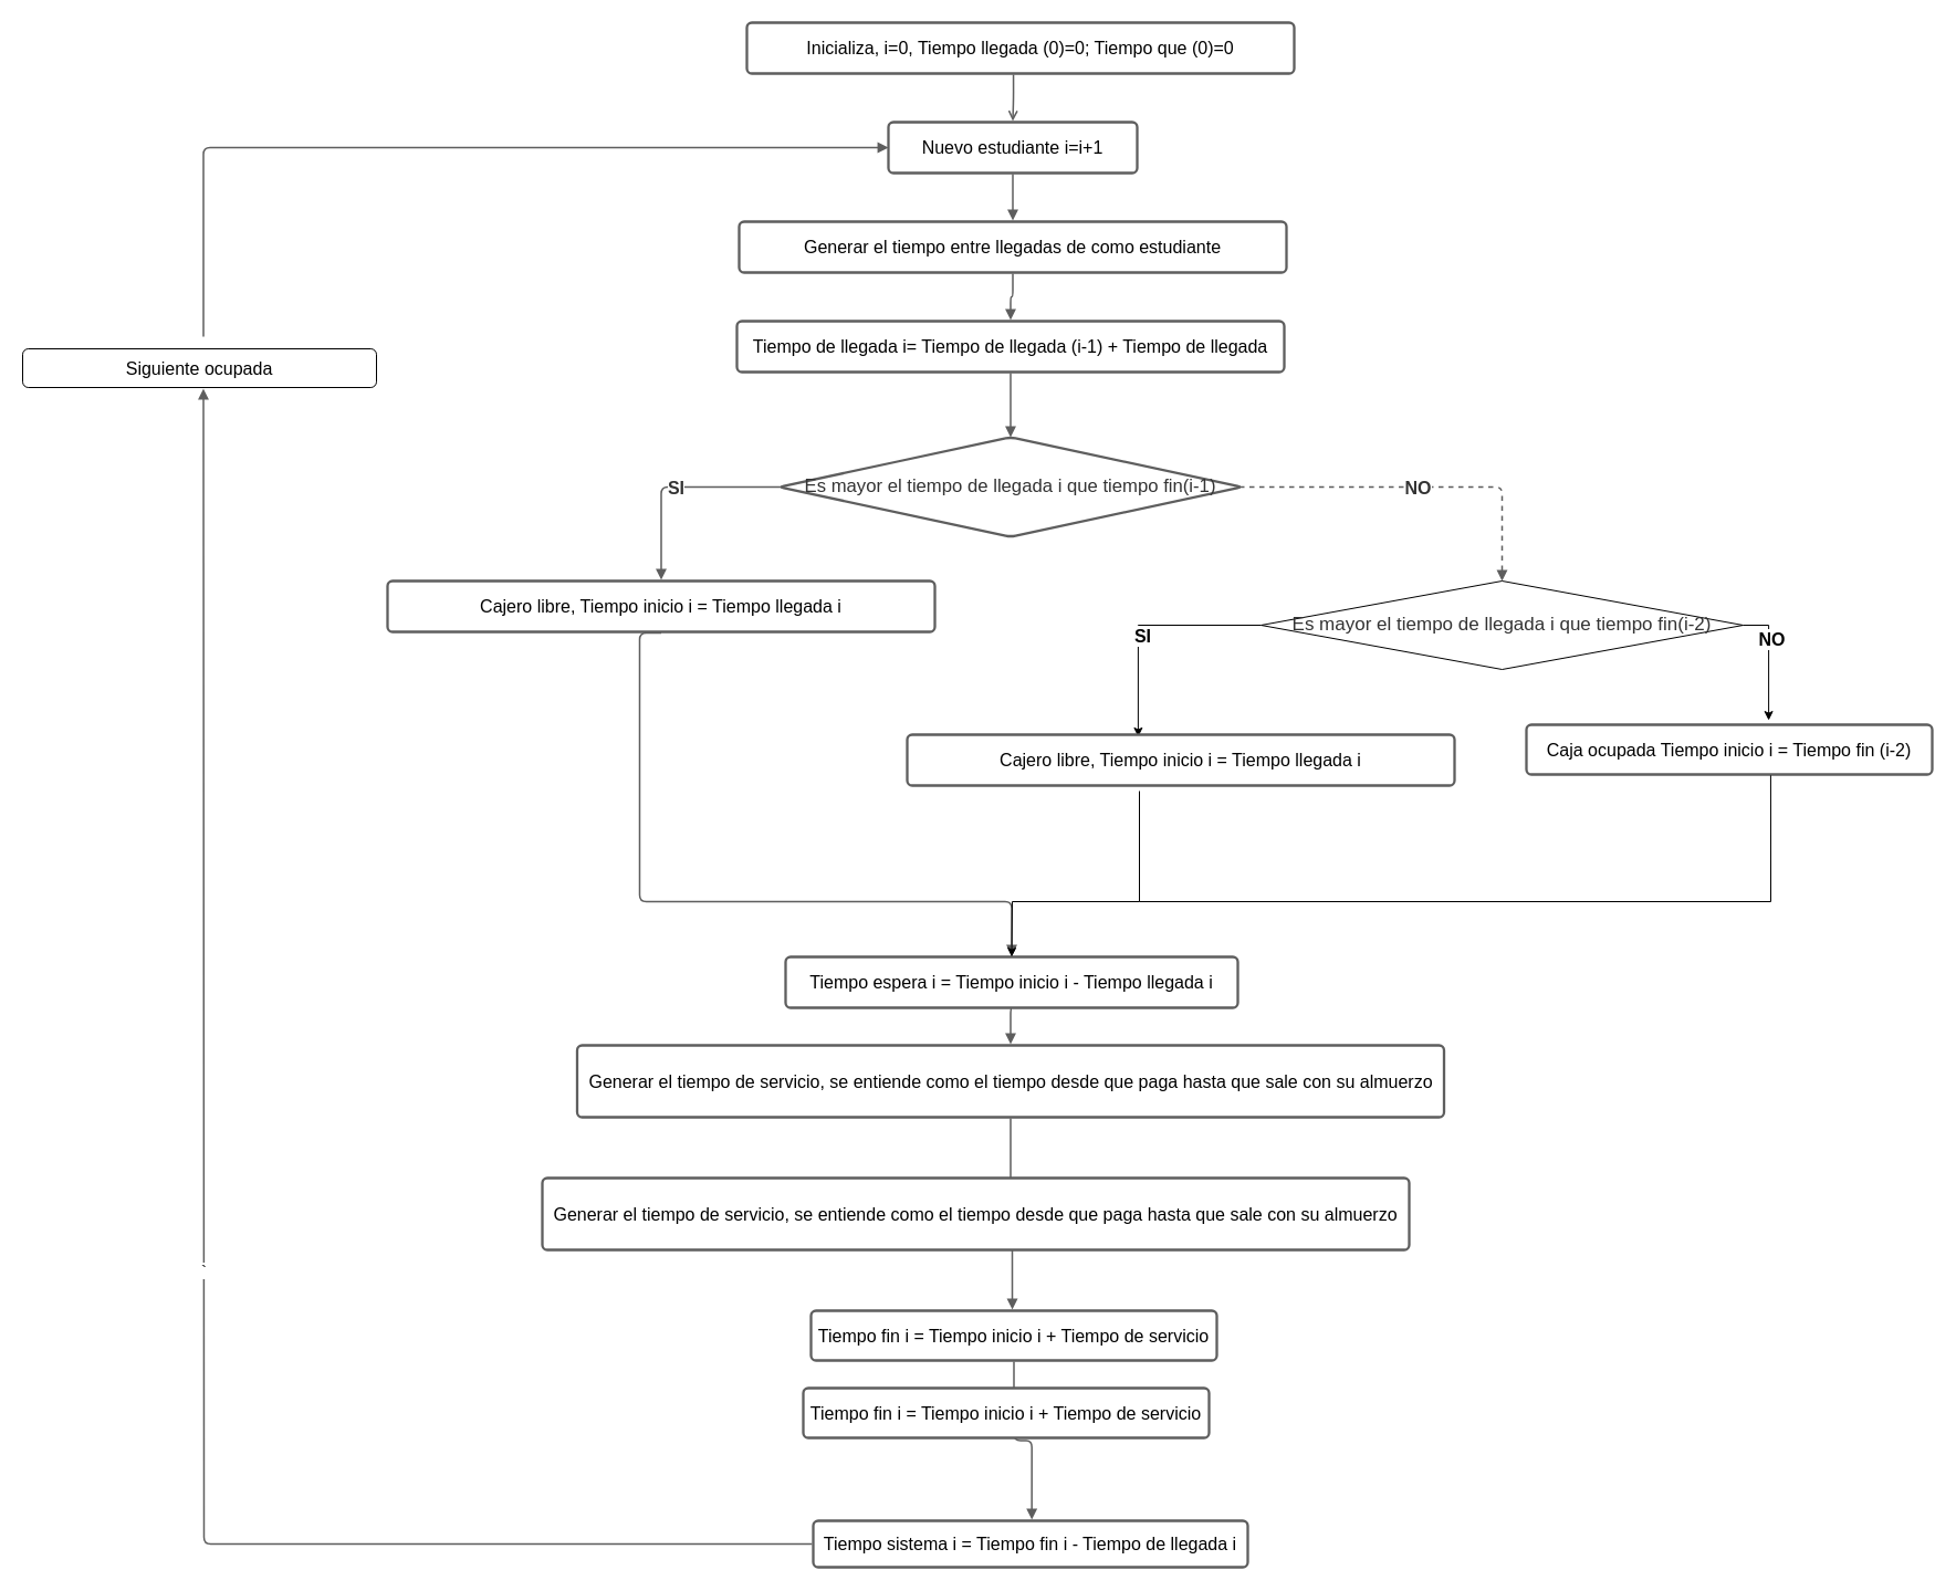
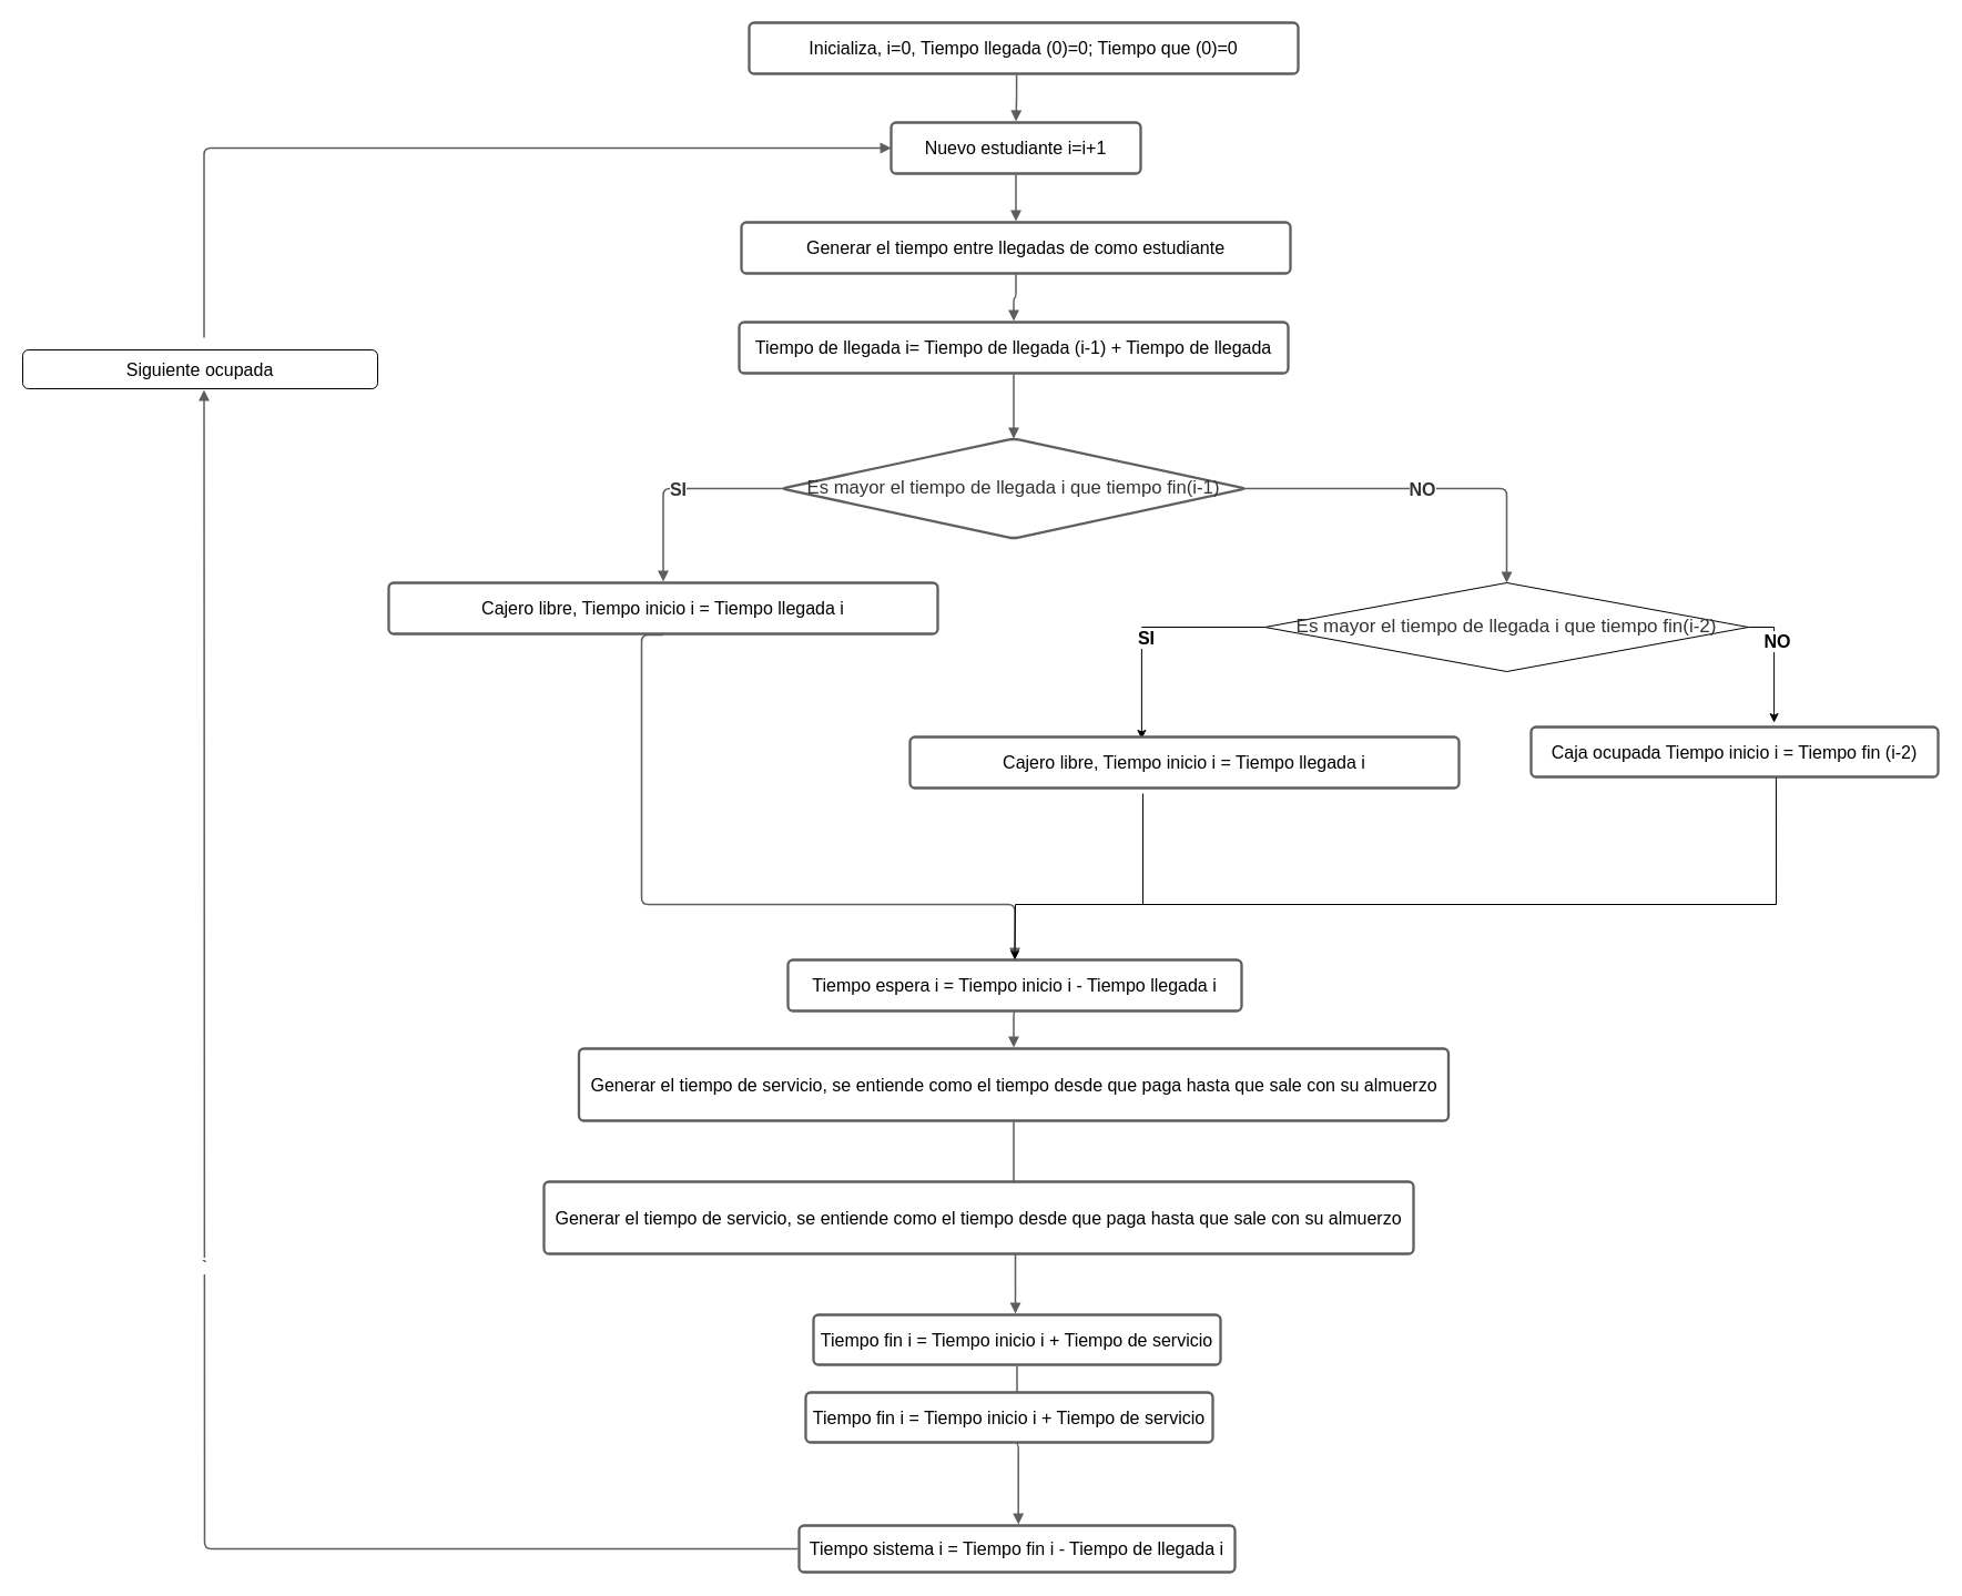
- <mxCell id="4" value="" style="html=1;jettySize=18;whiteSpace=wrap;fontSize=13;strokeColor=#5E5E5E;strokeWidth=1.5;rounded=1;arcSize=12;edgeStyle=orthogonalEdgeStyle;startArrow=none;endArrow=open;endFill=1;exitX=0.487;exitY=1.024;exitPerimeter=0;entryX=0.5;entryY=-0.024;entryPerimeter=0;" edge="1" parent="1" source="2" target="3"><mxGeometry width="100" height="100" relative="1" as="geometry"><Array as="points" /></mxGeometry></mxCell>
+ <mxCell id="4" value="" style="html=1;jettySize=18;whiteSpace=wrap;fontSize=13;strokeColor=#5E5E5E;strokeWidth=1.5;rounded=1;arcSize=12;edgeStyle=orthogonalEdgeStyle;startArrow=none;endArrow=block;endFill=1;exitX=0.487;exitY=1.024;exitPerimeter=0;entryX=0.5;entryY=-0.024;entryPerimeter=0;" edge="1" parent="1" source="2" target="3"><mxGeometry width="100" height="100" relative="1" as="geometry"><Array as="points" /></mxGeometry></mxCell>
- <mxCell id="11" value="" style="html=1;jettySize=18;whiteSpace=wrap;fontSize=13.3;fontColor=#333333;fontStyle=1;align=center;strokeColor=#5E5E5E;strokeWidth=1.5;rounded=1;arcSize=12;edgeStyle=orthogonalEdgeStyle;startArrow=none;endArrow=block;endFill=1;exitX=0.994;exitY=0.5;exitPerimeter=0;dashed=1;" edge="1" parent="1" source="9" target="34"><mxGeometry width="100" height="100" relative="1" as="geometry"><Array as="points" /><mxPoint x="1211.5" y="513.92" as="targetPoint" /></mxGeometry></mxCell>
+ <mxCell id="11" value="" style="html=1;jettySize=18;whiteSpace=wrap;fontSize=13.3;fontColor=#333333;fontStyle=1;align=center;strokeColor=#5E5E5E;strokeWidth=1.5;rounded=1;arcSize=12;edgeStyle=orthogonalEdgeStyle;startArrow=none;endArrow=block;endFill=1;exitX=0.994;exitY=0.5;exitPerimeter=0;" edge="1" parent="1" source="9" target="34"><mxGeometry width="100" height="100" relative="1" as="geometry"><Array as="points" /><mxPoint x="1211.5" y="513.92" as="targetPoint" /></mxGeometry></mxCell>
- <mxCell id="22" value="Tiempo sistema i = Tiempo fin i - Tiempo de llegada i" style="html=1;overflow=block;blockSpacing=1;whiteSpace=wrap;fontSize=16;fontColor=default;align=center;spacing=3.8;strokeColor=#5e5e5e;strokeOpacity=100;rounded=1;absoluteArcSize=1;arcSize=9;strokeWidth=2.3;" vertex="1" parent="1"><mxGeometry x="735" y="1375" width="393" height="42" as="geometry" /></mxCell>
+ <mxCell id="22" value="Tiempo sistema i = Tiempo fin i - Tiempo de llegada i" style="html=1;overflow=block;blockSpacing=1;whiteSpace=wrap;fontSize=16;fontColor=default;align=center;spacing=3.8;strokeColor=#5e5e5e;strokeOpacity=100;rounded=1;absoluteArcSize=1;arcSize=9;strokeWidth=2.3;" vertex="1" parent="1"><mxGeometry x="720" y="1375" width="393" height="42" as="geometry" /></mxCell>
